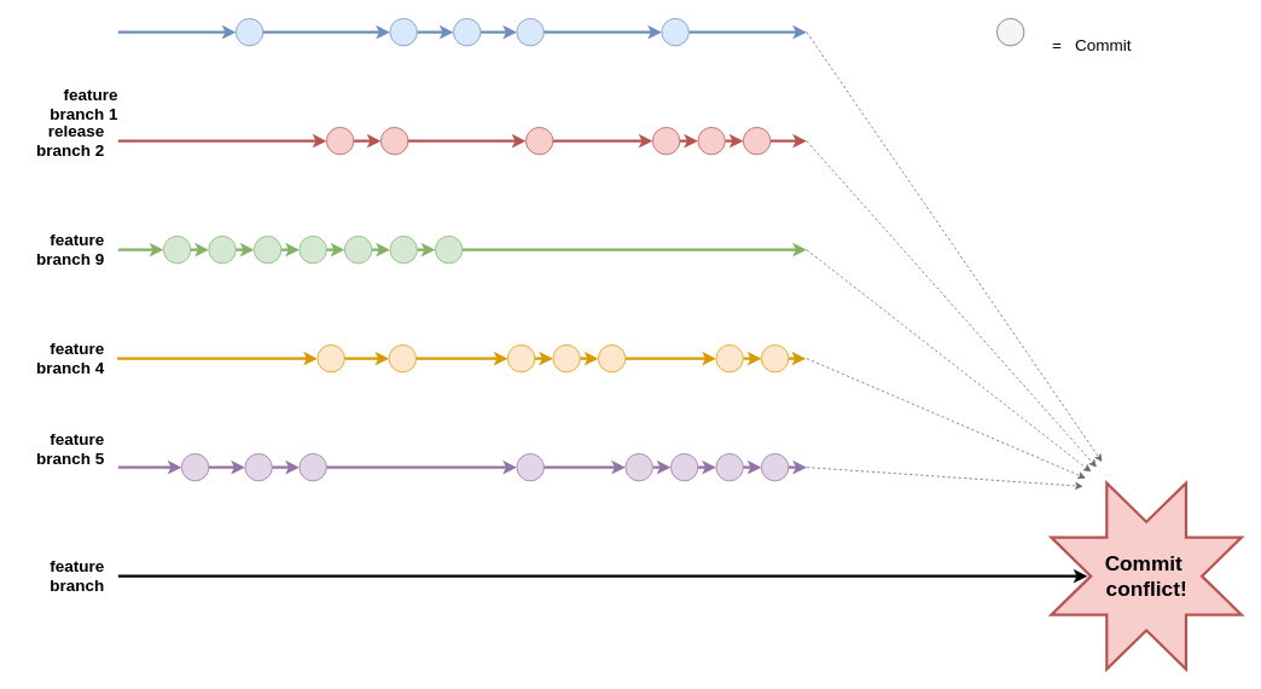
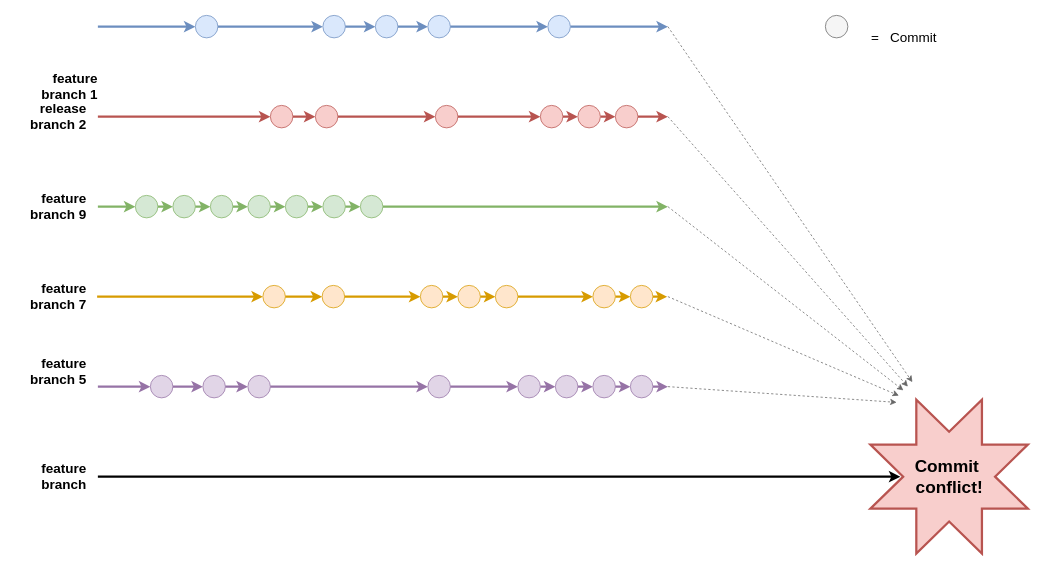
- <mxCell id="72" value="feature branch 4" style="text;html=1;align=right;verticalAlign=middle;whiteSpace=wrap;rounded=0;fontStyle=1;fontSize=18;" parent="1" vertex="1"><mxGeometry x="20" y="380" width="97" height="30" as="geometry" /></mxCell>
+ <mxCell id="72" value="feature branch 7" style="text;html=1;align=right;verticalAlign=middle;whiteSpace=wrap;rounded=0;fontStyle=1;fontSize=18;" parent="1" vertex="1"><mxGeometry x="20" y="380" width="97" height="30" as="geometry" /></mxCell>
